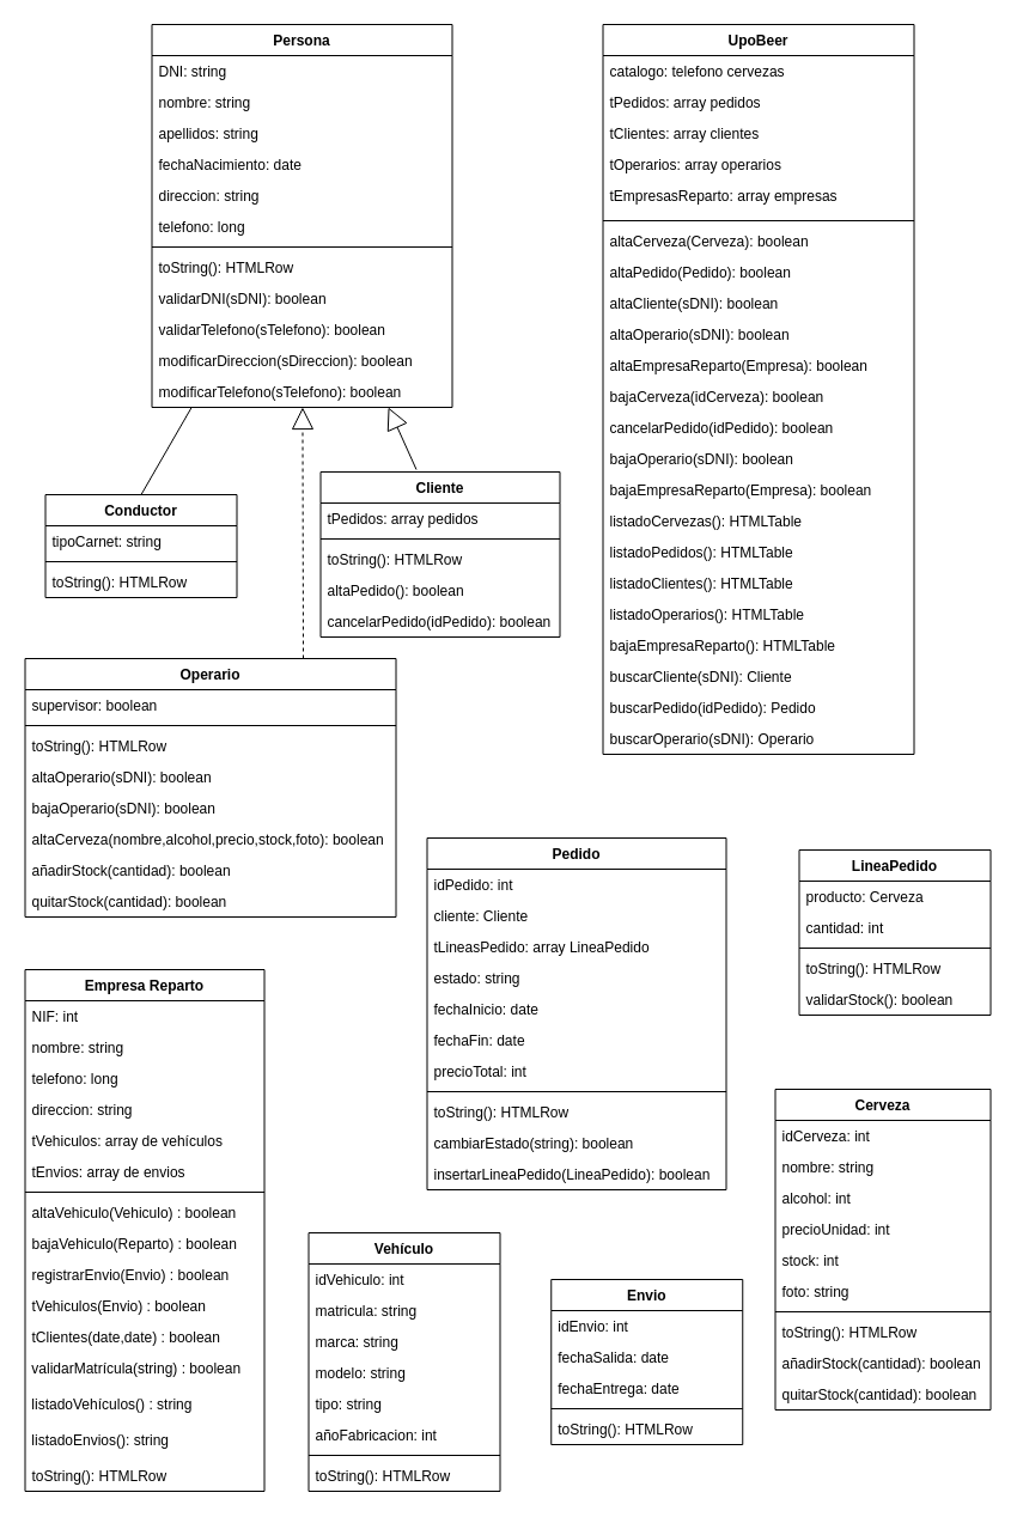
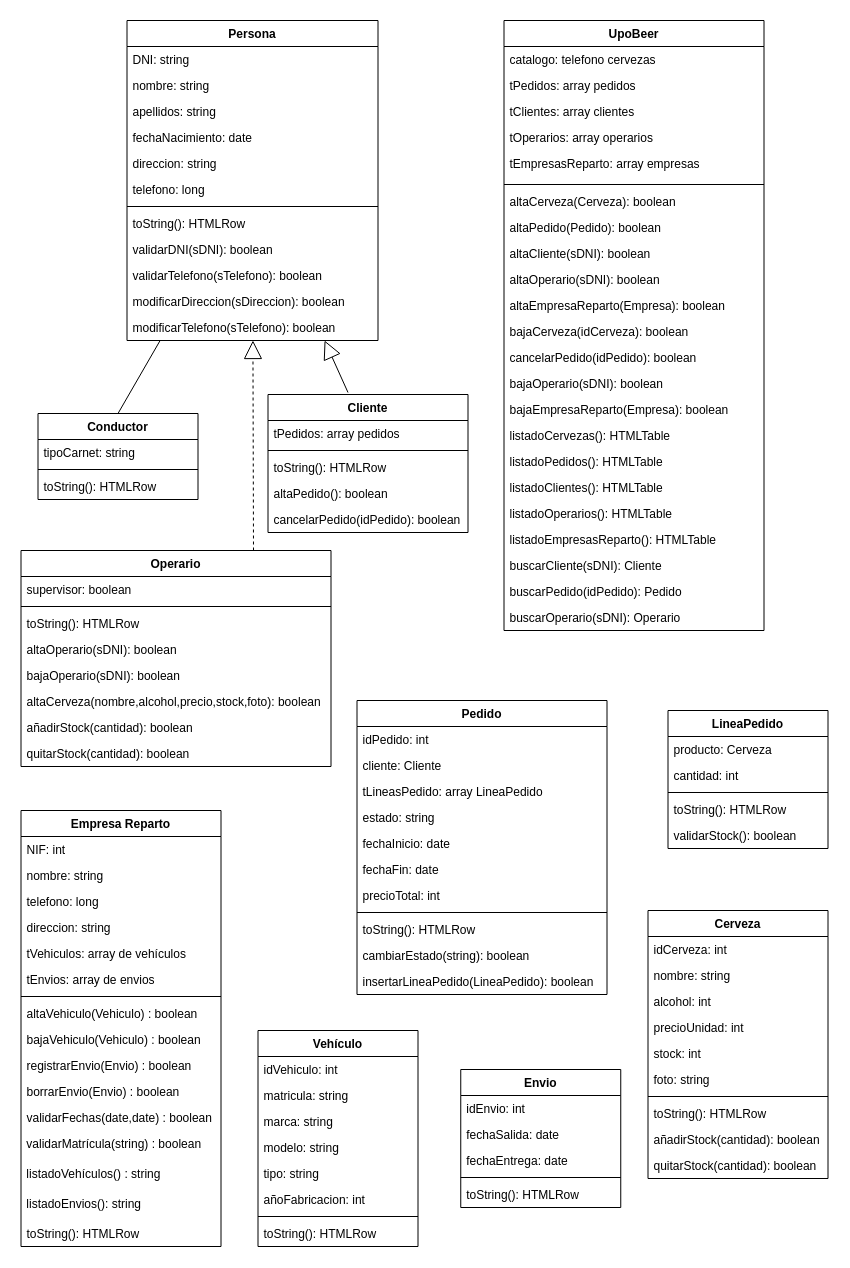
- <mxCell id="41" value="bajaEmpresaReparto(): HTMLTable" style="text;strokeColor=none;fillColor=none;align=left;verticalAlign=top;spacingLeft=4;spacingRight=4;overflow=hidden;rotatable=0;points=[[0,0.5],[1,0.5]];portConstraint=eastwest;" parent="21" vertex="1"><mxGeometry y="506" width="260" height="26" as="geometry" /></mxCell>
+ <mxCell id="41" value="listadoEmpresasReparto(): HTMLTable" style="text;strokeColor=none;fillColor=none;align=left;verticalAlign=top;spacingLeft=4;spacingRight=4;overflow=hidden;rotatable=0;points=[[0,0.5],[1,0.5]];portConstraint=eastwest;" parent="21" vertex="1"><mxGeometry y="506" width="260" height="26" as="geometry" /></mxCell>
- <mxCell id="78" value="bajaVehiculo(Reparto) : boolean&#10;" style="text;strokeColor=none;fillColor=none;align=left;verticalAlign=top;spacingLeft=4;spacingRight=4;overflow=hidden;rotatable=0;points=[[0,0.5],[1,0.5]];portConstraint=eastwest;" parent="69" vertex="1"><mxGeometry y="216" width="200" height="26" as="geometry" /></mxCell>
+ <mxCell id="78" value="bajaVehiculo(Vehiculo) : boolean&#10;" style="text;strokeColor=none;fillColor=none;align=left;verticalAlign=top;spacingLeft=4;spacingRight=4;overflow=hidden;rotatable=0;points=[[0,0.5],[1,0.5]];portConstraint=eastwest;" parent="69" vertex="1"><mxGeometry y="216" width="200" height="26" as="geometry" /></mxCell>
- <mxCell id="80" value="tVehiculos(Envio) : boolean&#10;" style="text;strokeColor=none;fillColor=none;align=left;verticalAlign=top;spacingLeft=4;spacingRight=4;overflow=hidden;rotatable=0;points=[[0,0.5],[1,0.5]];portConstraint=eastwest;" parent="69" vertex="1"><mxGeometry y="268" width="200" height="26" as="geometry" /></mxCell>
+ <mxCell id="80" value="borrarEnvio(Envio) : boolean&#10;" style="text;strokeColor=none;fillColor=none;align=left;verticalAlign=top;spacingLeft=4;spacingRight=4;overflow=hidden;rotatable=0;points=[[0,0.5],[1,0.5]];portConstraint=eastwest;" parent="69" vertex="1"><mxGeometry y="268" width="200" height="26" as="geometry" /></mxCell>
- <mxCell id="81" value="tClientes(date,date) : boolean&#10;" style="text;strokeColor=none;fillColor=none;align=left;verticalAlign=top;spacingLeft=4;spacingRight=4;overflow=hidden;rotatable=0;points=[[0,0.5],[1,0.5]];portConstraint=eastwest;" parent="69" vertex="1"><mxGeometry y="294" width="200" height="26" as="geometry" /></mxCell>
+ <mxCell id="81" value="validarFechas(date,date) : boolean&#10;" style="text;strokeColor=none;fillColor=none;align=left;verticalAlign=top;spacingLeft=4;spacingRight=4;overflow=hidden;rotatable=0;points=[[0,0.5],[1,0.5]];portConstraint=eastwest;" parent="69" vertex="1"><mxGeometry y="294" width="200" height="26" as="geometry" /></mxCell>
